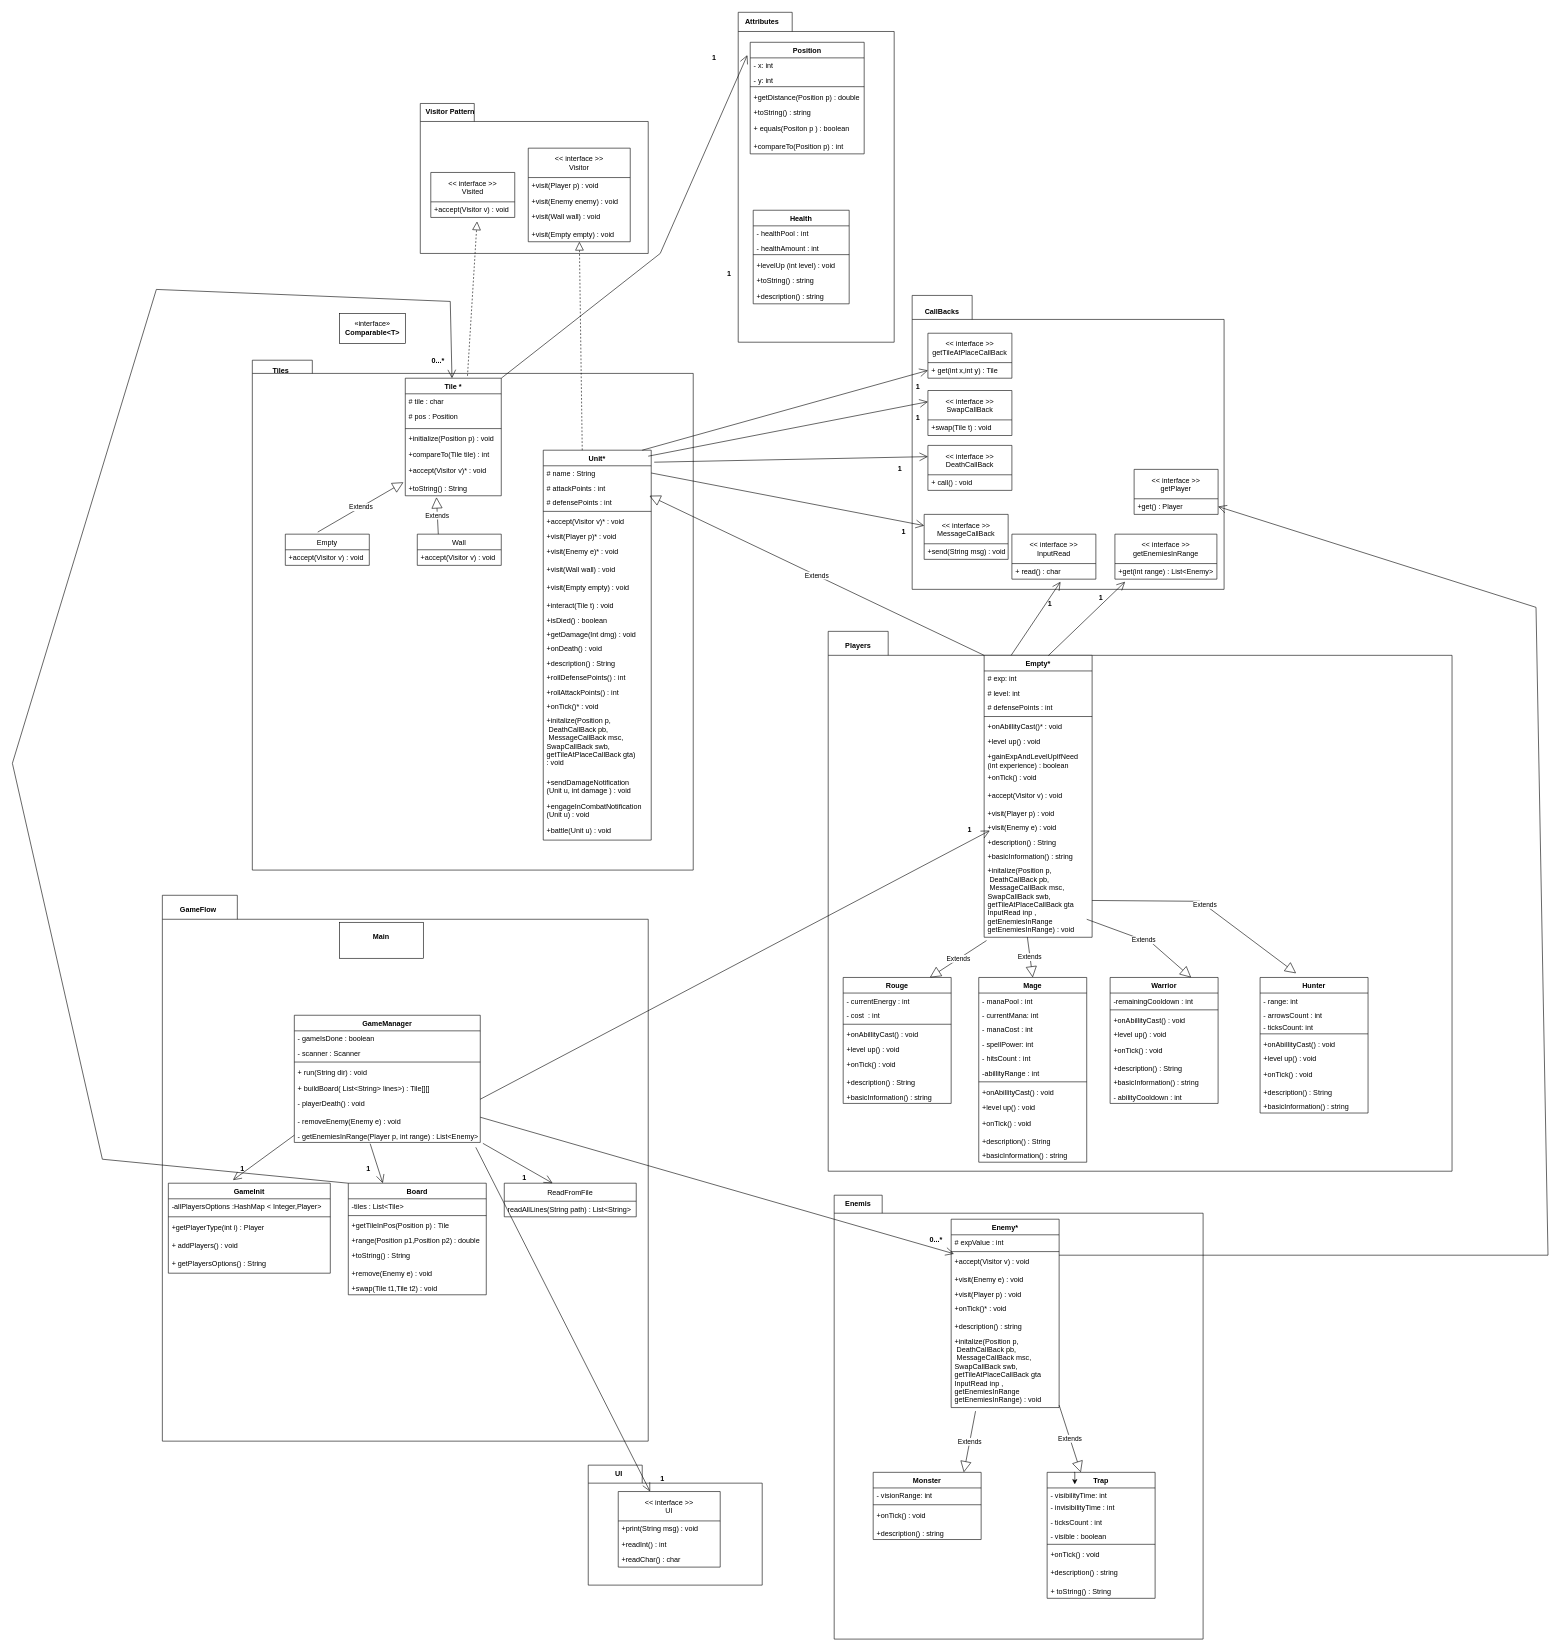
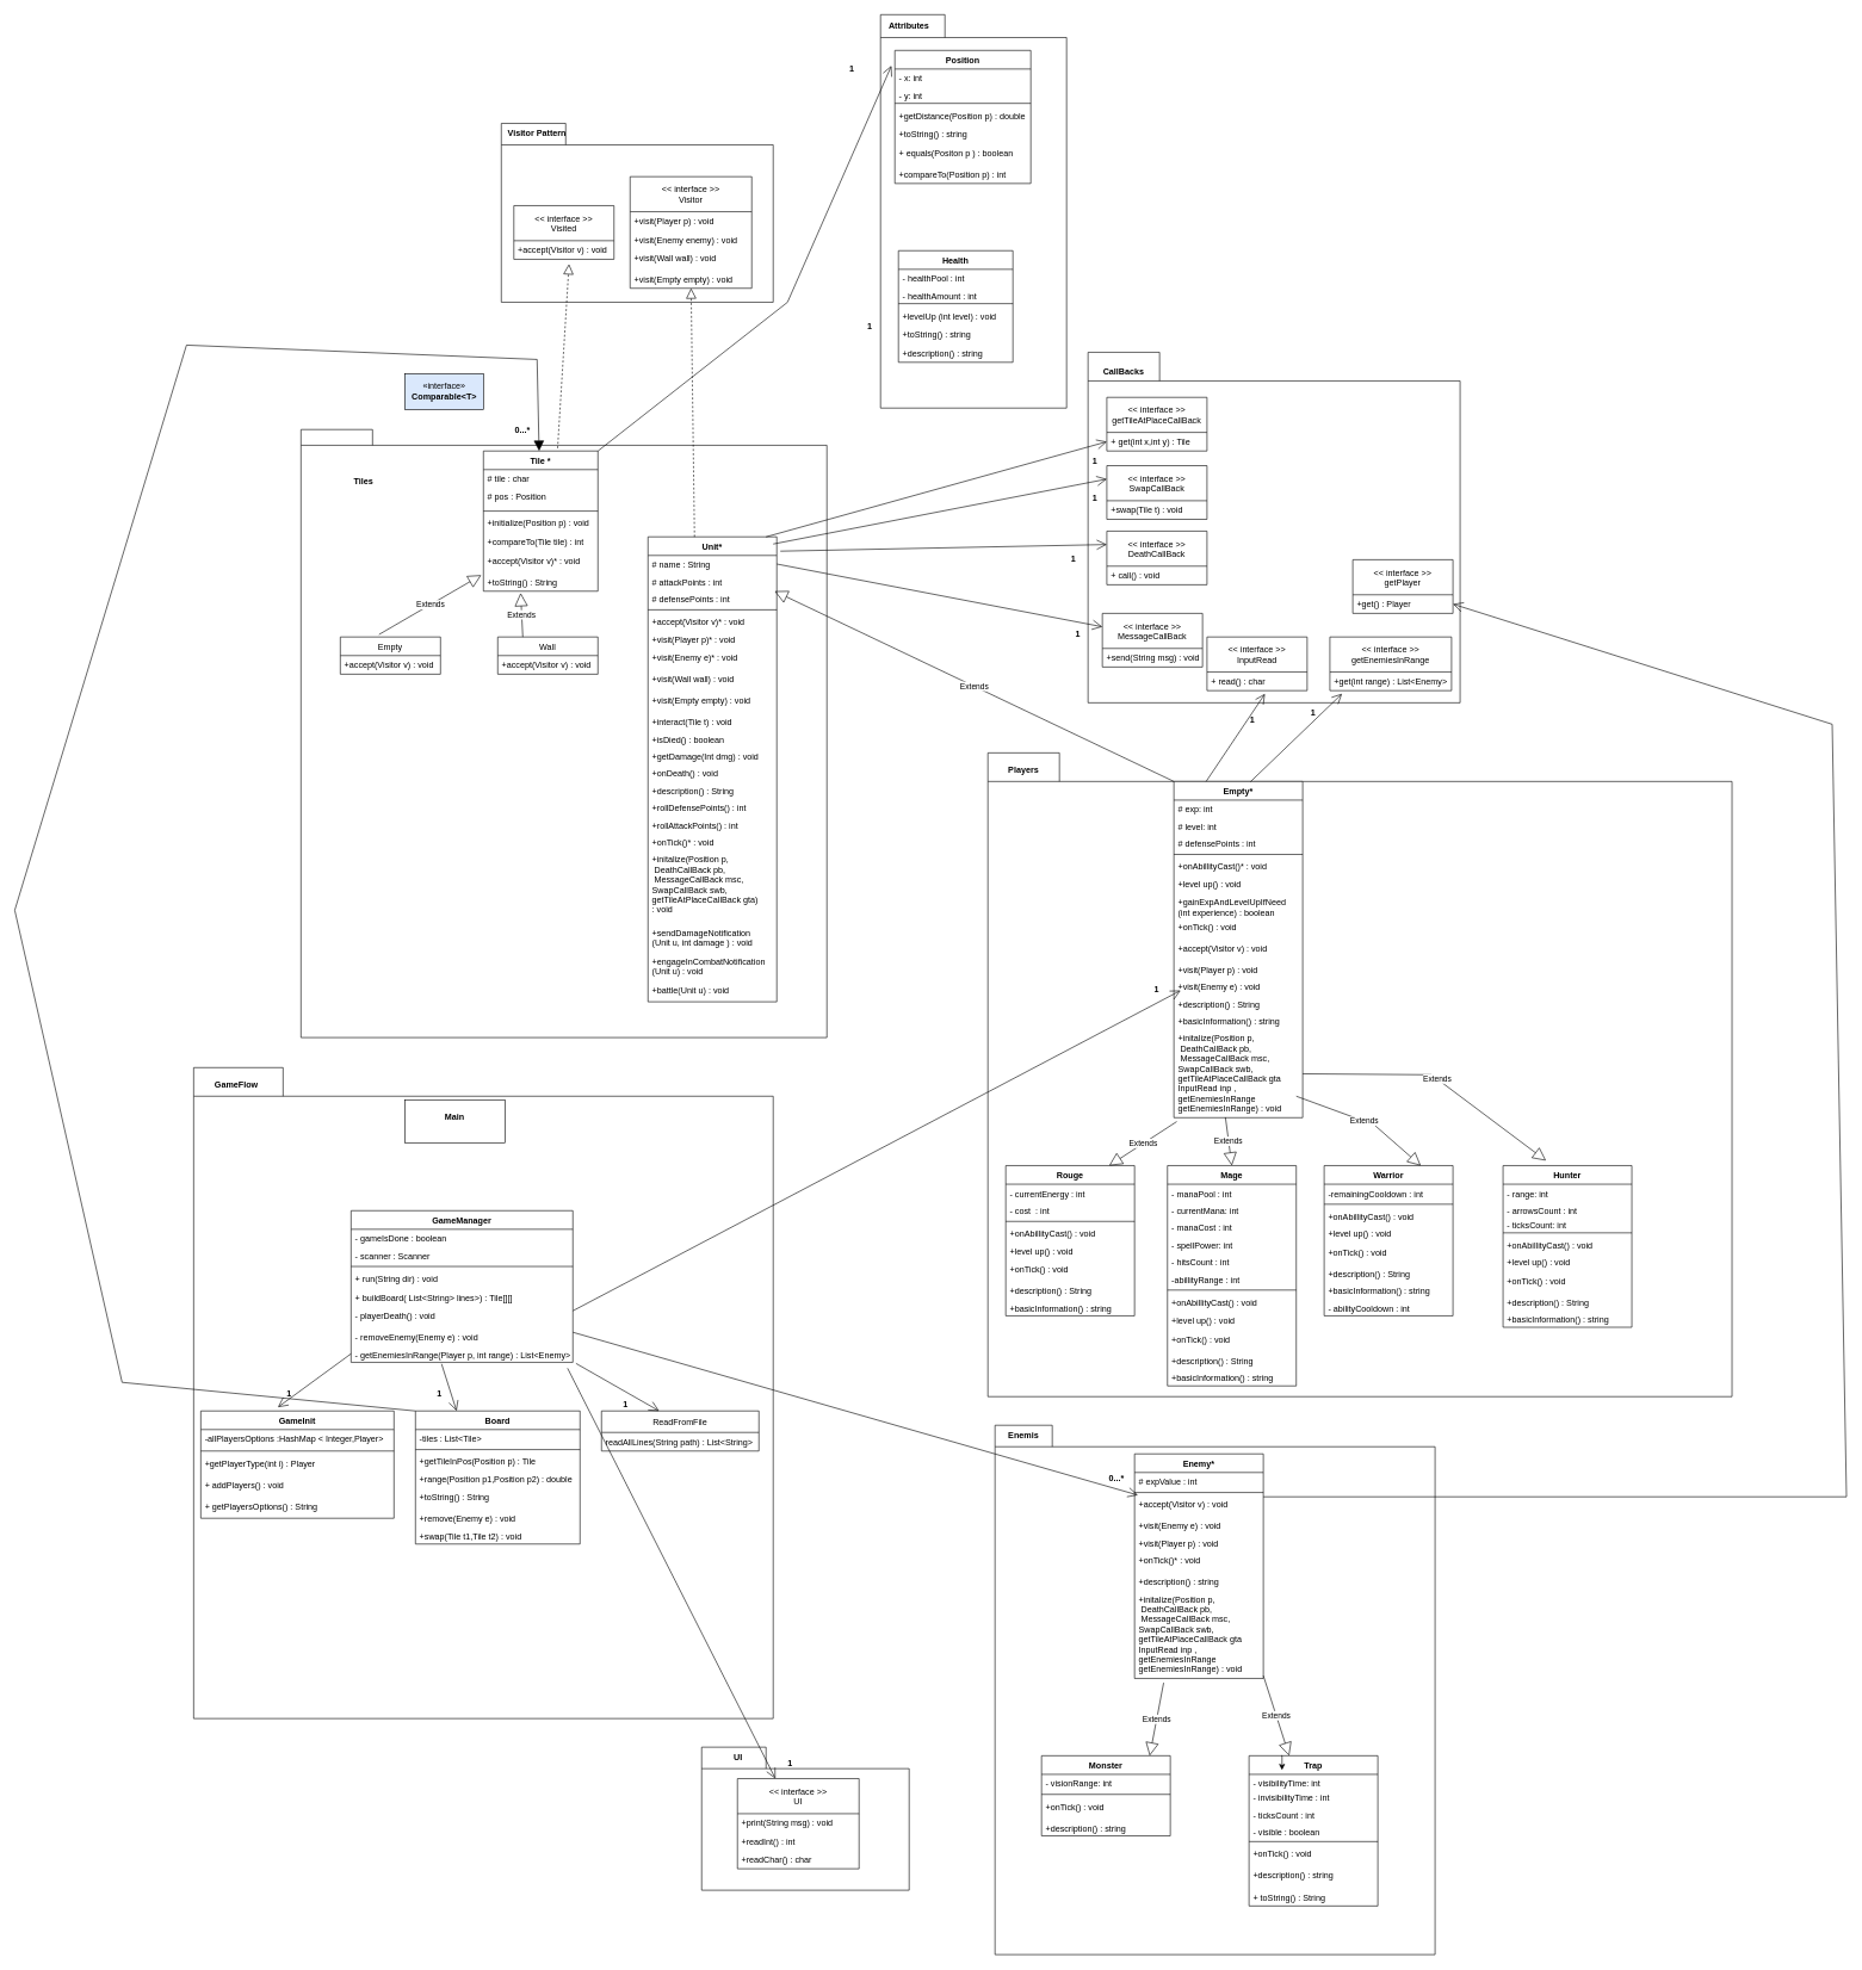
- <mxCell id="206" value="«interface»&lt;br&gt;&lt;b&gt;Comparable&amp;lt;T&amp;gt;&lt;/b&gt;" style="html=1;" vertex="1" parent="1"><mxGeometry x="565" y="522" width="110" height="50" as="geometry" /></mxCell>
+ <mxCell id="206" value="«interface»&lt;br&gt;&lt;b&gt;Comparable&amp;lt;T&amp;gt;&lt;/b&gt;" style="html=1;fillColor=#dae8fc;" vertex="1" parent="1"><mxGeometry x="565" y="522" width="110" height="50" as="geometry" /></mxCell>
- <mxCell id="235" value="Tiles" style="text;align=center;fontStyle=1;verticalAlign=middle;spacingLeft=3;spacingRight=3;strokeColor=none;rotatable=0;points=[[0,0.5],[1,0.5]];portConstraint=eastwest;" vertex="1" parent="1"><mxGeometry x="427.5" y="604" width="80" height="26" as="geometry" /></mxCell>
+ <mxCell id="235" value="Tiles" style="text;align=center;fontStyle=1;verticalAlign=middle;spacingLeft=3;spacingRight=3;strokeColor=none;rotatable=0;points=[[0,0.5],[1,0.5]];portConstraint=eastwest;" vertex="1" parent="1"><mxGeometry x="467.5" y="659" width="80" height="26" as="geometry" /></mxCell>
- <mxCell id="194" value="" style="endArrow=open;endFill=1;endSize=12;html=1;rounded=0;exitX=0;exitY=0;exitDx=0;exitDy=0;" edge="1" parent="1" source="90" target="99"><mxGeometry width="160" relative="1" as="geometry"><mxPoint x="760" y="1892" as="sourcePoint" /><mxPoint x="350" y="716.667" as="targetPoint" /><Array as="points"><mxPoint x="170" y="1932" /><mxPoint x="20" y="1272" /><mxPoint x="260" y="482" /><mxPoint x="750" y="502" /></Array></mxGeometry></mxCell>
+ <mxCell id="194" value="" style="endArrow=block;endFill=1;endSize=12;html=1;rounded=0;exitX=0;exitY=0;exitDx=0;exitDy=0;" edge="1" parent="1" source="90" target="99"><mxGeometry width="160" relative="1" as="geometry"><mxPoint x="760" y="1892" as="sourcePoint" /><mxPoint x="350" y="716.667" as="targetPoint" /><Array as="points"><mxPoint x="170" y="1932" /><mxPoint x="20" y="1272" /><mxPoint x="260" y="482" /><mxPoint x="750" y="502" /></Array></mxGeometry></mxCell>
